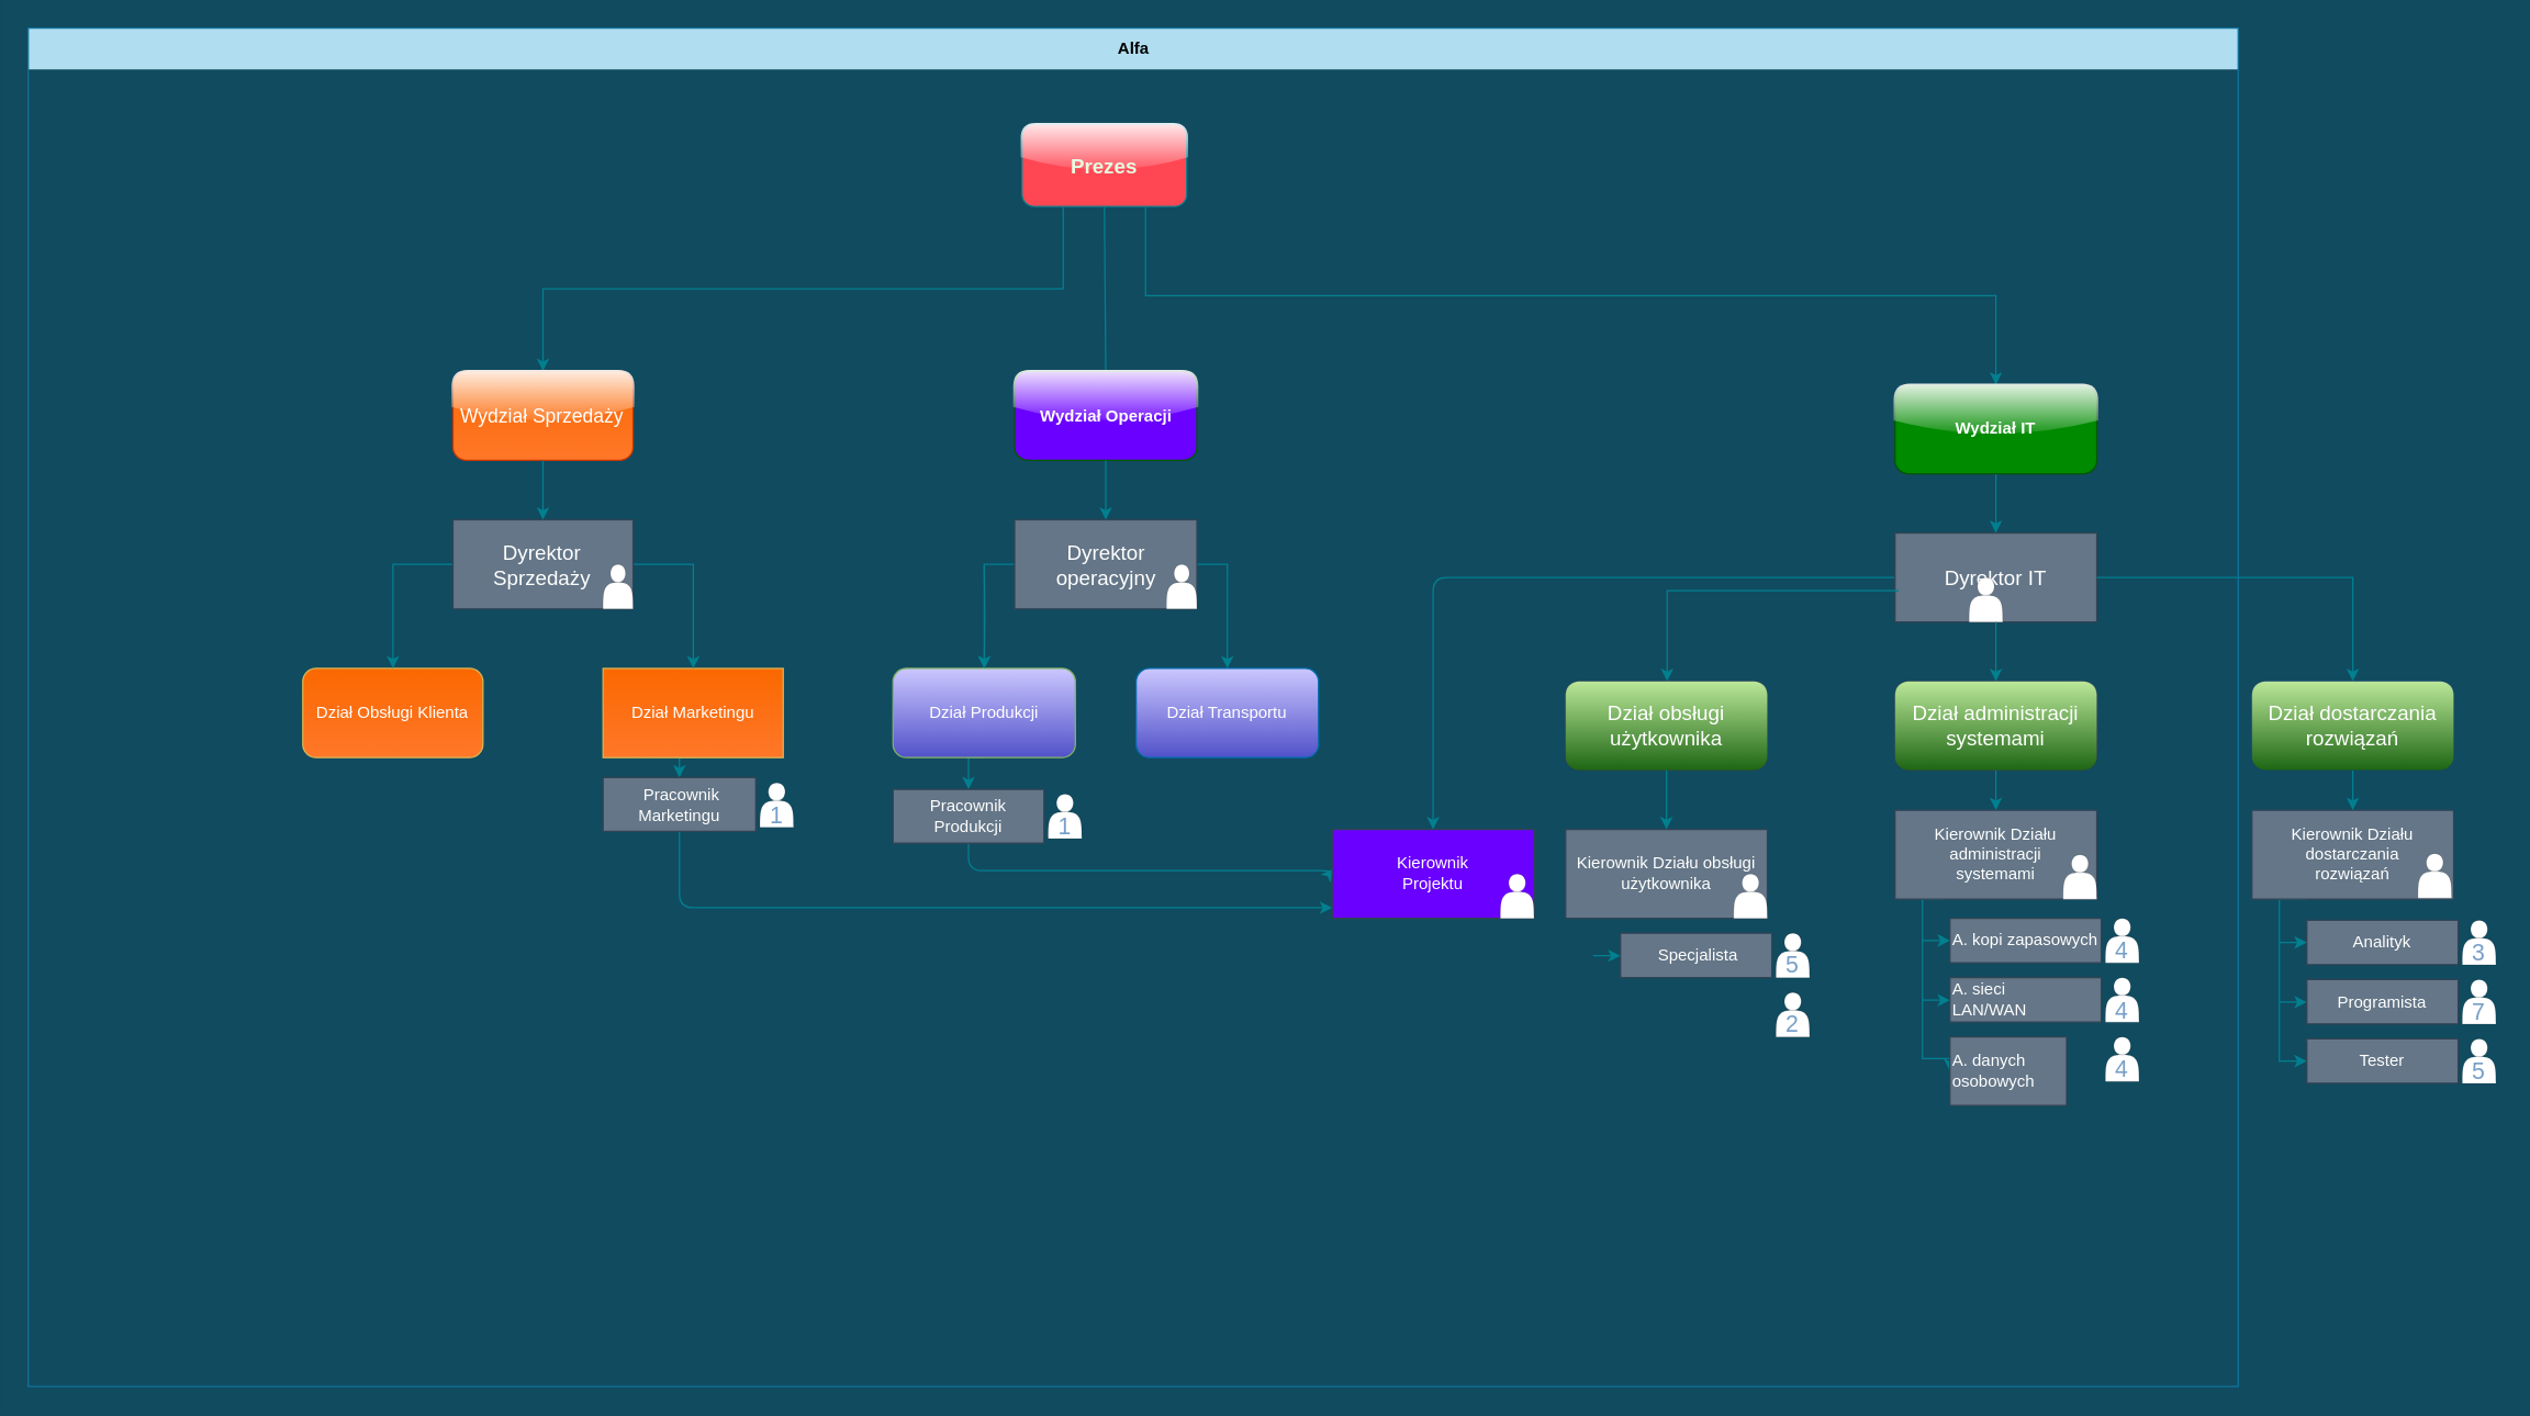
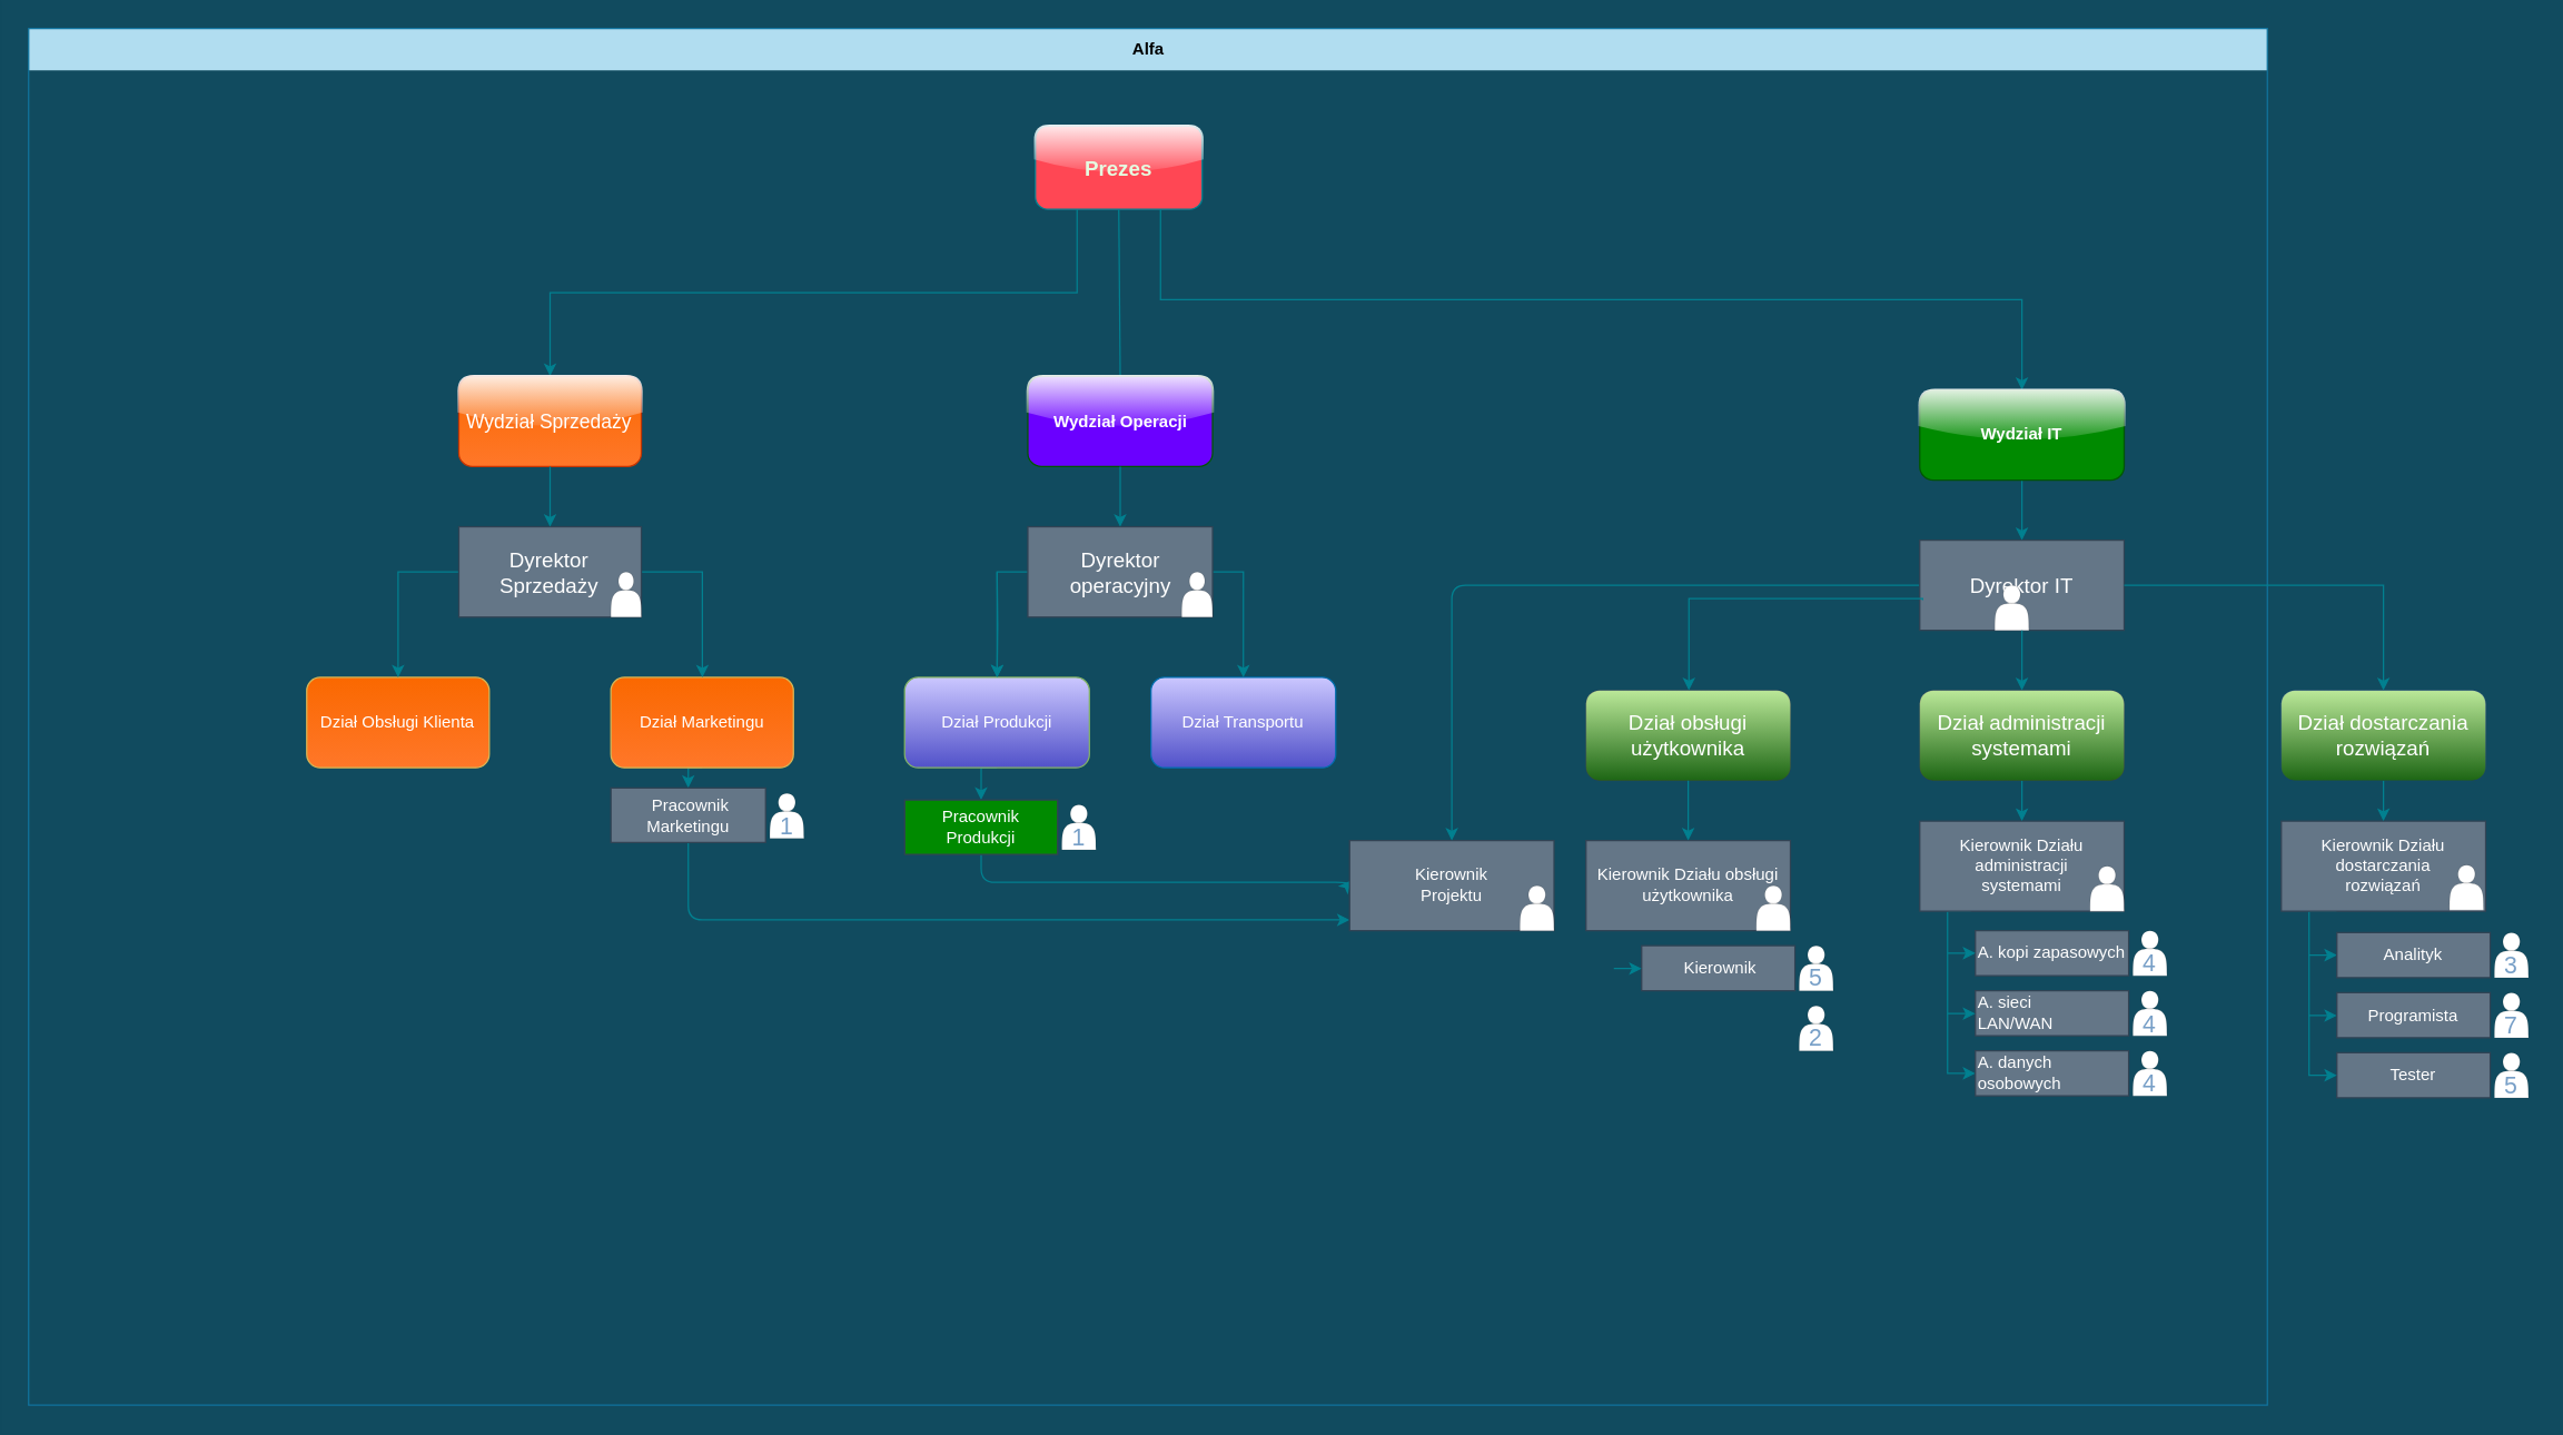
- <mxCell id="11" value="&lt;font color=&quot;#FFFFFF&quot;&gt;Dział Marketingu&lt;/font&gt;" style="whiteSpace=wrap;html=1;fillColor=#FA6800;strokeColor=#d6b656;gradientColor=#FF7729;rounded=0;" parent="2" vertex="1"><mxGeometry x="418.75" y="466.667" width="131.25" height="65" as="geometry" /></mxCell>
+ <mxCell id="11" value="&lt;font color=&quot;#FFFFFF&quot;&gt;Dział Marketingu&lt;/font&gt;" style="rounded=1;whiteSpace=wrap;html=1;fillColor=#FA6800;strokeColor=#d6b656;gradientColor=#FF7729;" parent="2" vertex="1"><mxGeometry x="418.75" y="466.667" width="131.25" height="65" as="geometry" /></mxCell>
- <mxCell id="34" value="&lt;div&gt;Pracownik &lt;br&gt;&lt;/div&gt;&lt;div&gt;Produkcji&lt;/div&gt;" style="rounded=0;whiteSpace=wrap;html=1;fillColor=#647687;strokeColor=#314354;fontColor=#ffffff;align=center;" parent="33" vertex="1"><mxGeometry width="110" height="39.2" as="geometry" /></mxCell>
+ <mxCell id="34" value="&lt;div&gt;Pracownik &lt;br&gt;&lt;/div&gt;&lt;div&gt;Produkcji&lt;/div&gt;" style="rounded=0;whiteSpace=wrap;html=1;fillColor=#008a00;strokeColor=#314354;fontColor=#ffffff;align=center;" parent="33" vertex="1"><mxGeometry width="110" height="39.2" as="geometry" /></mxCell>
- <mxCell id="38" value="&lt;div&gt;Kierownik &lt;br&gt;&lt;/div&gt;&lt;div&gt;Projektu&lt;br&gt;&lt;/div&gt;" style="rounded=0;whiteSpace=wrap;html=1;fillColor=#6a00ff;strokeColor=#314354;fontColor=#ffffff;" parent="2" vertex="1"><mxGeometry x="950" y="584" width="147" height="64.8" as="geometry" /></mxCell>
+ <mxCell id="38" value="&lt;div&gt;Kierownik &lt;br&gt;&lt;/div&gt;&lt;div&gt;Projektu&lt;br&gt;&lt;/div&gt;" style="rounded=0;whiteSpace=wrap;html=1;fillColor=#647687;strokeColor=#314354;fontColor=#ffffff;" parent="2" vertex="1"><mxGeometry x="950" y="584" width="147" height="64.8" as="geometry" /></mxCell>
- <mxCell id="69" value="&lt;div align=&quot;center&quot;&gt;&amp;nbsp;Specjalista&lt;/div&gt;" style="rounded=0;whiteSpace=wrap;html=1;fillColor=#647687;strokeColor=#314354;fontColor=#ffffff;align=center;" parent="68" vertex="1"><mxGeometry width="110.25" height="32.4" as="geometry" /></mxCell>
+ <mxCell id="69" value="&lt;div align=&quot;center&quot;&gt;&amp;nbsp;Kierownik&lt;/div&gt;" style="rounded=0;whiteSpace=wrap;html=1;fillColor=#647687;strokeColor=#314354;fontColor=#ffffff;align=center;" parent="68" vertex="1"><mxGeometry width="110.25" height="32.4" as="geometry" /></mxCell>
- <mxCell id="52" value="&lt;div align=&quot;left&quot;&gt;&lt;font style=&quot;font-size: 12px&quot;&gt;A. danych &lt;br&gt;&lt;/font&gt;&lt;/div&gt;&lt;div align=&quot;left&quot;&gt;&lt;font style=&quot;font-size: 12px&quot;&gt;osobowych&lt;/font&gt;&lt;/div&gt;" style="rounded=0;whiteSpace=wrap;html=1;fillColor=#647687;strokeColor=#314354;fontColor=#ffffff;align=left;" parent="2" vertex="1"><mxGeometry x="1400" y="735.2" width="85" height="50" as="geometry" /></mxCell>
+ <mxCell id="52" value="&lt;div align=&quot;left&quot;&gt;&lt;font style=&quot;font-size: 12px&quot;&gt;A. danych &lt;br&gt;&lt;/font&gt;&lt;/div&gt;&lt;div align=&quot;left&quot;&gt;&lt;font style=&quot;font-size: 12px&quot;&gt;osobowych&lt;/font&gt;&lt;/div&gt;" style="rounded=0;whiteSpace=wrap;html=1;fillColor=#647687;strokeColor=#314354;fontColor=#ffffff;align=left;" parent="2" vertex="1"><mxGeometry x="1400" y="735.2" width="110.25" height="32.4" as="geometry" /></mxCell>
